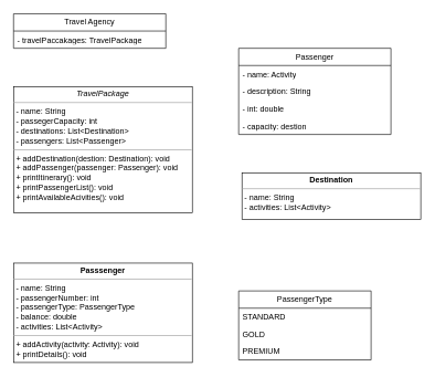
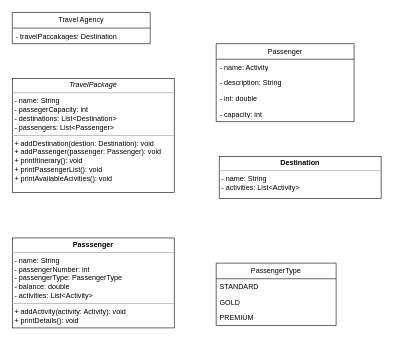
- <mxCell id="3" value="- travelPaccakages: TravelPackage" style="text;strokeColor=none;fillColor=none;align=left;verticalAlign=top;spacingLeft=4;spacingRight=4;overflow=hidden;rotatable=0;points=[[0,0.5],[1,0.5]];portConstraint=eastwest;whiteSpace=wrap;html=1;" vertex="1" parent="2"><mxGeometry y="26" width="230" height="26" as="geometry" /></mxCell>
+ <mxCell id="3" value="- travelPaccakages: Destination" style="text;strokeColor=none;fillColor=none;align=left;verticalAlign=top;spacingLeft=4;spacingRight=4;overflow=hidden;rotatable=0;points=[[0,0.5],[1,0.5]];portConstraint=eastwest;whiteSpace=wrap;html=1;" vertex="1" parent="2"><mxGeometry y="26" width="230" height="26" as="geometry" /></mxCell>
- <mxCell id="8" value="- capacity: destion" style="text;strokeColor=none;fillColor=none;align=left;verticalAlign=top;spacingLeft=4;spacingRight=4;overflow=hidden;rotatable=0;points=[[0,0.5],[1,0.5]];portConstraint=eastwest;whiteSpace=wrap;html=1;" vertex="1" parent="4"><mxGeometry y="104" width="230" height="26" as="geometry" /></mxCell>
+ <mxCell id="8" value="- capacity: int" style="text;strokeColor=none;fillColor=none;align=left;verticalAlign=top;spacingLeft=4;spacingRight=4;overflow=hidden;rotatable=0;points=[[0,0.5],[1,0.5]];portConstraint=eastwest;whiteSpace=wrap;html=1;" vertex="1" parent="4"><mxGeometry y="104" width="230" height="26" as="geometry" /></mxCell>
